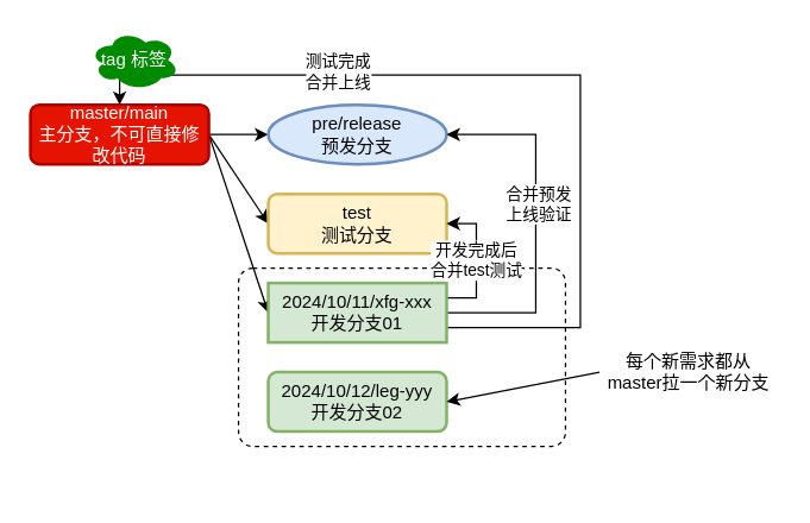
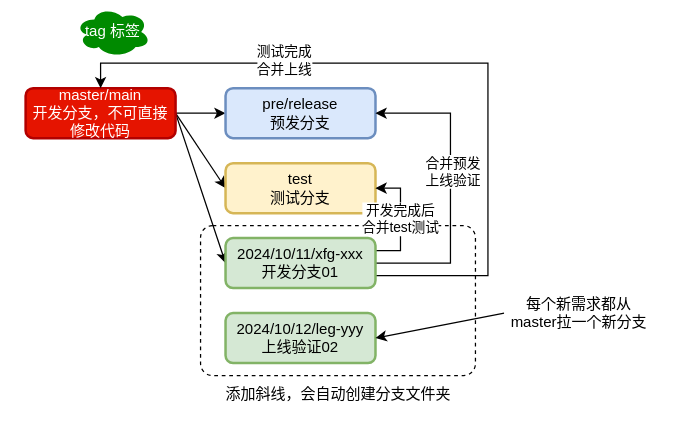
- <mxCell id="17" value="tag 标签" style="ellipse;shape=cloud;whiteSpace=wrap;html=1;dashed=1;strokeWidth=1;fillColor=#008a00;fontColor=#ffffff;strokeColor=none;" vertex="1" parent="1"><mxGeometry x="60" y="20" width="60" height="40" as="geometry" /></mxCell>
+ <mxCell id="17" value="tag 标签" style="ellipse;shape=cloud;whiteSpace=wrap;html=1;dashed=1;strokeWidth=1;fillColor=#008a00;fontColor=#ffffff;strokeColor=none;" vertex="1" parent="1"><mxGeometry x="60" y="5" width="60" height="40" as="geometry" /></mxCell>
- <mxCell id="6" value="master/main&lt;br&gt;主分支，不可直接修改代码" style="rounded=1;whiteSpace=wrap;html=1;strokeWidth=2;fillColor=#e51400;fontColor=#ffffff;strokeColor=#B20000;" vertex="1" parent="1"><mxGeometry x="20" y="70" width="120" height="40" as="geometry" /></mxCell>
+ <mxCell id="6" value="master/main&lt;br&gt;开发分支，不可直接修改代码" style="rounded=1;whiteSpace=wrap;html=1;strokeWidth=2;fillColor=#e51400;fontColor=#ffffff;strokeColor=#B20000;" vertex="1" parent="1"><mxGeometry x="20" y="70" width="120" height="40" as="geometry" /></mxCell>
- <mxCell id="8" value="pre/release&lt;br&gt;预发分支" style="ellipse;whiteSpace=wrap;html=1;strokeWidth=2;fillColor=#dae8fc;strokeColor=#6c8ebf;" vertex="1" parent="1"><mxGeometry x="180" y="70" width="120" height="40" as="geometry" /></mxCell>
+ <mxCell id="8" value="pre/release&lt;br&gt;预发分支" style="rounded=1;whiteSpace=wrap;html=1;strokeWidth=2;fillColor=#dae8fc;strokeColor=#6c8ebf;" vertex="1" parent="1"><mxGeometry x="180" y="70" width="120" height="40" as="geometry" /></mxCell>
- <mxCell id="14" value="2024/10/11/xfg-xxx&lt;br&gt;开发分支01" style="whiteSpace=wrap;html=1;strokeWidth=2;fillColor=#d5e8d4;strokeColor=#82b366;rounded=0;" vertex="1" parent="1"><mxGeometry x="180" y="190" width="120" height="40" as="geometry" /></mxCell>
+ <mxCell id="14" value="2024/10/11/xfg-xxx&lt;br&gt;开发分支01" style="rounded=1;whiteSpace=wrap;html=1;strokeWidth=2;fillColor=#d5e8d4;strokeColor=#82b366;" vertex="1" parent="1"><mxGeometry x="180" y="190" width="120" height="40" as="geometry" /></mxCell>
- <mxCell id="15" value="2024/10/12/leg-yyy&lt;br&gt;开发分支02" style="rounded=1;whiteSpace=wrap;html=1;strokeWidth=2;fillColor=#d5e8d4;strokeColor=#82b366;" vertex="1" parent="1"><mxGeometry x="180" y="250" width="120" height="40" as="geometry" /></mxCell>
+ <mxCell id="15" value="2024/10/12/leg-yyy&lt;br&gt;上线验证02" style="rounded=1;whiteSpace=wrap;html=1;strokeWidth=2;fillColor=#d5e8d4;strokeColor=#82b366;" vertex="1" parent="1"><mxGeometry x="180" y="250" width="120" height="40" as="geometry" /></mxCell>
+ <mxCell id="16" value="添加斜线，会自动创建分支文件夹" style="text;html=1;align=center;verticalAlign=middle;resizable=0;points=[];autosize=1;strokeColor=none;fillColor=none;" vertex="1" parent="1"><mxGeometry x="170" y="300" width="200" height="30" as="geometry" /></mxCell>
